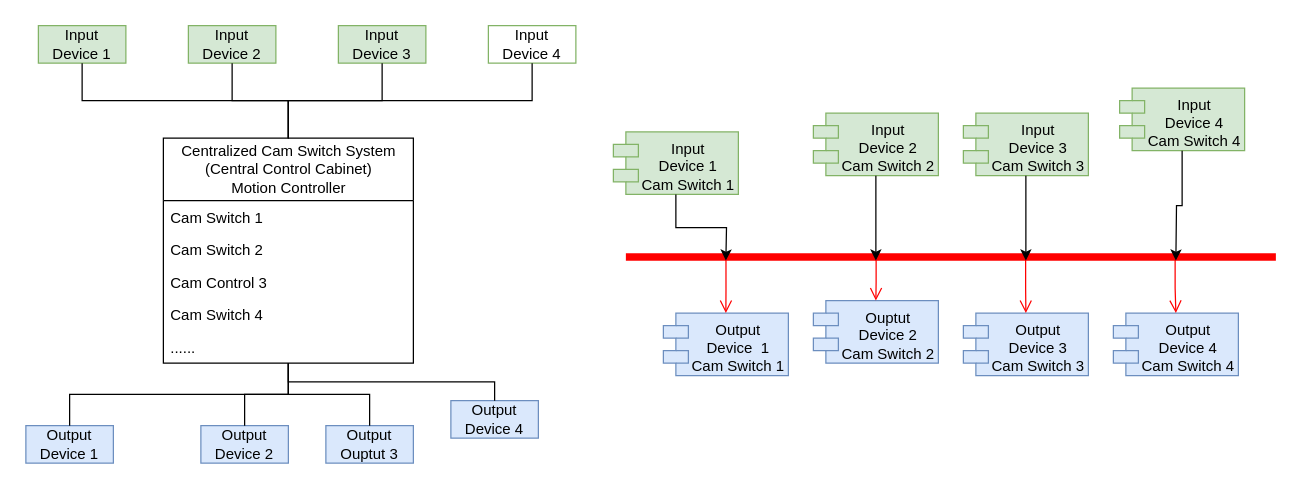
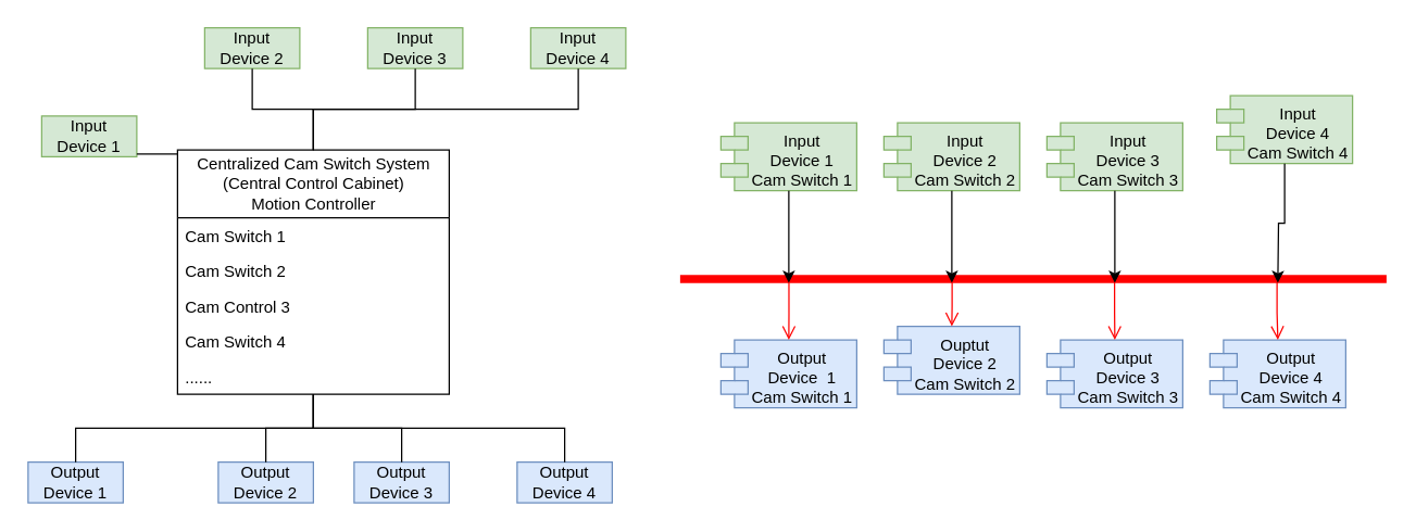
- <mxCell id="22" value="Input&lt;br&gt;Device 1" style="whiteSpace=wrap;html=1;align=center;verticalAlign=middle;treeFolding=1;treeMoving=1;newEdgeStyle={&quot;edgeStyle&quot;:&quot;elbowEdgeStyle&quot;,&quot;startArrow&quot;:&quot;none&quot;,&quot;endArrow&quot;:&quot;none&quot;};fillColor=#d5e8d4;strokeColor=#82b366;" vertex="1" parent="1"><mxGeometry x="30" y="20" width="70" height="30" as="geometry" /></mxCell>
+ <mxCell id="22" value="Input&lt;br&gt;Device 1" style="whiteSpace=wrap;html=1;align=center;verticalAlign=middle;treeFolding=1;treeMoving=1;newEdgeStyle={&quot;edgeStyle&quot;:&quot;elbowEdgeStyle&quot;,&quot;startArrow&quot;:&quot;none&quot;,&quot;endArrow&quot;:&quot;none&quot;};fillColor=#d5e8d4;strokeColor=#82b366;" vertex="1" parent="1"><mxGeometry x="30" y="85" width="70" height="30" as="geometry" /></mxCell>
- <mxCell id="28" value="Input&lt;br&gt;Device 4" style="whiteSpace=wrap;html=1;align=center;verticalAlign=middle;treeFolding=1;treeMoving=1;newEdgeStyle={&quot;edgeStyle&quot;:&quot;elbowEdgeStyle&quot;,&quot;startArrow&quot;:&quot;none&quot;,&quot;endArrow&quot;:&quot;none&quot;};fillColor=#ffffff;strokeColor=#82b366;" vertex="1" parent="1"><mxGeometry x="390" y="20" width="70" height="30" as="geometry" /></mxCell>
+ <mxCell id="28" value="Input&lt;br&gt;Device 4" style="whiteSpace=wrap;html=1;align=center;verticalAlign=middle;treeFolding=1;treeMoving=1;newEdgeStyle={&quot;edgeStyle&quot;:&quot;elbowEdgeStyle&quot;,&quot;startArrow&quot;:&quot;none&quot;,&quot;endArrow&quot;:&quot;none&quot;};fillColor=#d5e8d4;strokeColor=#82b366;" vertex="1" parent="1"><mxGeometry x="390" y="20" width="70" height="30" as="geometry" /></mxCell>
- <mxCell id="19" value="Input&lt;br&gt;Device 1&lt;br&gt;Cam Switch 1" style="shape=module;align=left;spacingLeft=20;align=center;verticalAlign=top;whiteSpace=wrap;html=1;fillColor=#d5e8d4;strokeColor=#82b366;" vertex="1" parent="1"><mxGeometry x="490" y="105" width="100" height="50" as="geometry" /></mxCell>
+ <mxCell id="19" value="Input&lt;br&gt;Device 1&lt;br&gt;Cam Switch 1" style="shape=module;align=left;spacingLeft=20;align=center;verticalAlign=top;whiteSpace=wrap;html=1;fillColor=#d5e8d4;strokeColor=#82b366;" vertex="1" parent="1"><mxGeometry x="530" y="90" width="100" height="50" as="geometry" /></mxCell>
- <mxCell id="14" value="Output&lt;br&gt;Device 4" style="whiteSpace=wrap;html=1;align=center;verticalAlign=middle;treeFolding=1;treeMoving=1;newEdgeStyle={&quot;edgeStyle&quot;:&quot;elbowEdgeStyle&quot;,&quot;startArrow&quot;:&quot;none&quot;,&quot;endArrow&quot;:&quot;none&quot;};fillColor=#dae8fc;strokeColor=#6c8ebf;" vertex="1" parent="1"><mxGeometry x="360" y="320" width="70" height="30" as="geometry" /></mxCell>
+ <mxCell id="14" value="Output&lt;br&gt;Device 4" style="whiteSpace=wrap;html=1;align=center;verticalAlign=middle;treeFolding=1;treeMoving=1;newEdgeStyle={&quot;edgeStyle&quot;:&quot;elbowEdgeStyle&quot;,&quot;startArrow&quot;:&quot;none&quot;,&quot;endArrow&quot;:&quot;none&quot;};fillColor=#dae8fc;strokeColor=#6c8ebf;" vertex="1" parent="1"><mxGeometry x="380" y="340" width="70" height="30" as="geometry" /></mxCell>
- <mxCell id="12" value="Output&lt;br&gt;Ouptut 3" style="whiteSpace=wrap;html=1;align=center;verticalAlign=middle;treeFolding=1;treeMoving=1;newEdgeStyle={&quot;edgeStyle&quot;:&quot;elbowEdgeStyle&quot;,&quot;startArrow&quot;:&quot;none&quot;,&quot;endArrow&quot;:&quot;none&quot;};fillColor=#dae8fc;strokeColor=#6c8ebf;" vertex="1" parent="1"><mxGeometry x="260" y="340" width="70" height="30" as="geometry" /></mxCell>
+ <mxCell id="12" value="Output&lt;br&gt;Device 3" style="whiteSpace=wrap;html=1;align=center;verticalAlign=middle;treeFolding=1;treeMoving=1;newEdgeStyle={&quot;edgeStyle&quot;:&quot;elbowEdgeStyle&quot;,&quot;startArrow&quot;:&quot;none&quot;,&quot;endArrow&quot;:&quot;none&quot;};fillColor=#dae8fc;strokeColor=#6c8ebf;" vertex="1" parent="1"><mxGeometry x="260" y="340" width="70" height="30" as="geometry" /></mxCell>
